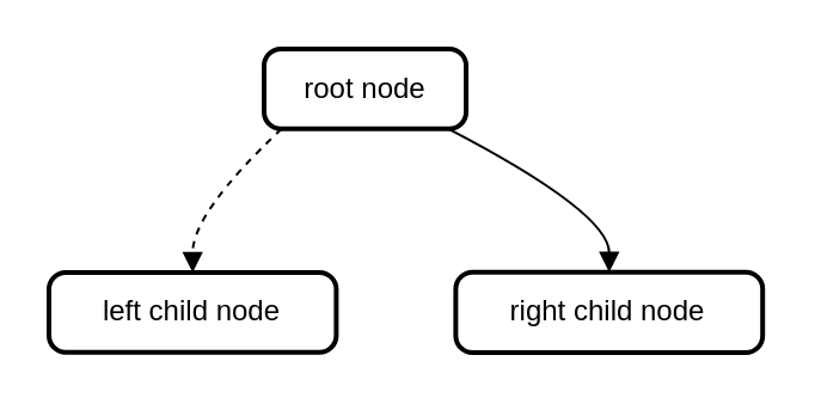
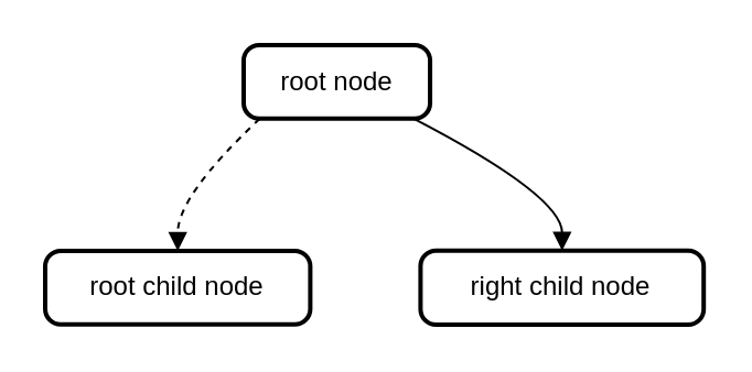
- <mxCell id="3" value="left child node" style="rounded=1;absoluteArcSize=1;arcSize=14;whiteSpace=wrap;strokeWidth=2;" parent="1" vertex="1"><mxGeometry y="113.483" width="120.2" height="33.4" as="geometry" x="20" /></mxCell>
+ <mxCell id="3" value="root child node" style="rounded=1;absoluteArcSize=1;arcSize=14;whiteSpace=wrap;strokeWidth=2;" parent="1" vertex="1"><mxGeometry y="113.483" width="120.2" height="33.4" as="geometry" x="20" /></mxCell>
